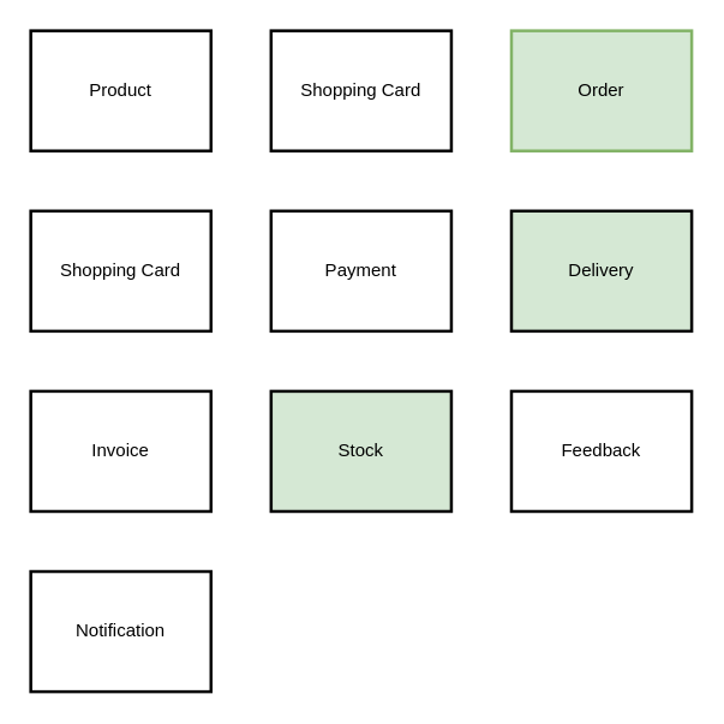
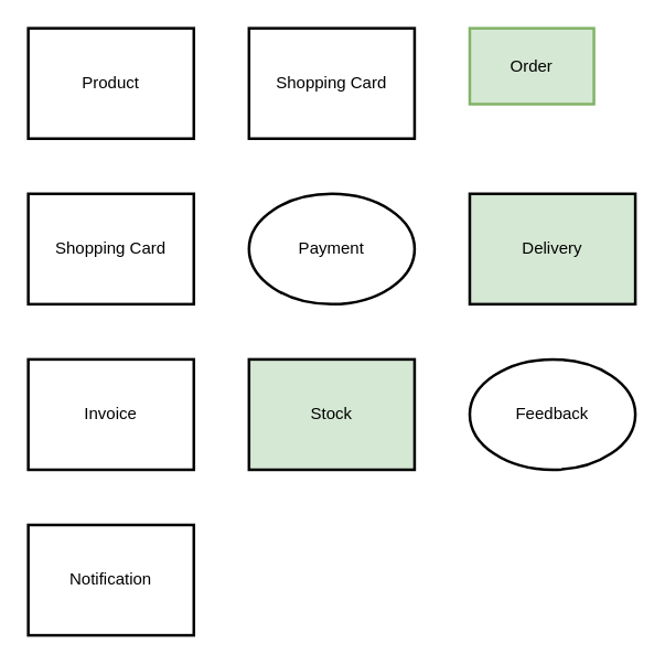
- <mxCell id="2" value="Order" style="rounded=0;whiteSpace=wrap;html=1;strokeWidth=2;fillColor=#d5e8d4;strokeColor=#82b366;" parent="1" vertex="1"><mxGeometry x="340" y="20" width="120" height="80" as="geometry" /></mxCell>
+ <mxCell id="2" value="Order" style="rounded=0;whiteSpace=wrap;html=1;strokeWidth=2;fillColor=#d5e8d4;strokeColor=#82b366;" parent="1" vertex="1"><mxGeometry x="340" y="20" width="90" height="55" as="geometry" /></mxCell>
- <mxCell id="3" value="Payment" style="rounded=0;whiteSpace=wrap;html=1;strokeWidth=2;" parent="1" vertex="1"><mxGeometry x="180" y="140" width="120" height="80" as="geometry" /></mxCell>
+ <mxCell id="3" value="Payment" style="ellipse;whiteSpace=wrap;html=1;strokeWidth=2;" parent="1" vertex="1"><mxGeometry x="180" y="140" width="120" height="80" as="geometry" /></mxCell>
- <mxCell id="10" value="Feedback" style="rounded=0;whiteSpace=wrap;html=1;strokeWidth=2;" parent="1" vertex="1"><mxGeometry x="340" y="260" width="120" height="80" as="geometry" /></mxCell>
+ <mxCell id="10" value="Feedback" style="ellipse;whiteSpace=wrap;html=1;strokeWidth=2;" parent="1" vertex="1"><mxGeometry x="340" y="260" width="120" height="80" as="geometry" /></mxCell>
